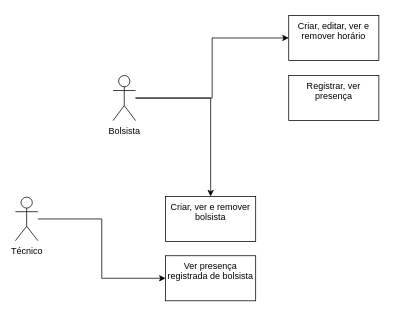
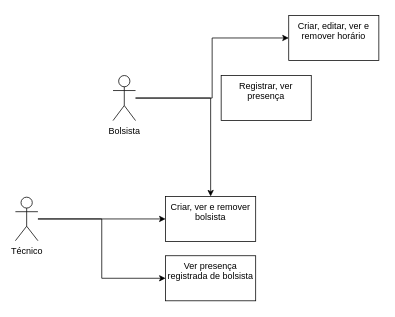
- <mxCell id="5" value="Registrar, ver presença" style="whiteSpace=wrap;html=1;verticalAlign=top;" vertex="1" parent="1"><mxGeometry x="384" y="100" width="120" height="60" as="geometry" /></mxCell>
+ <mxCell id="5" value="Registrar, ver presença" style="whiteSpace=wrap;html=1;verticalAlign=top;" vertex="1" parent="1"><mxGeometry x="294" y="100" width="120" height="60" as="geometry" /></mxCell>
+ <mxCell id="7" value="" style="edgeStyle=orthogonalEdgeStyle;rounded=0;orthogonalLoop=1;jettySize=auto;html=1;" edge="1" parent="1" source="9" target="10"><mxGeometry relative="1" as="geometry" /></mxCell>
